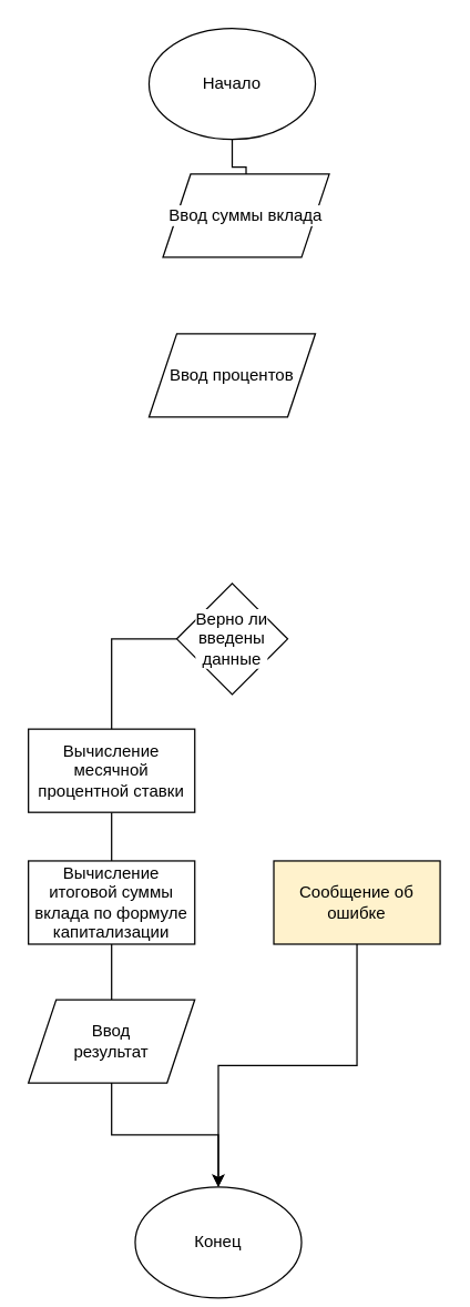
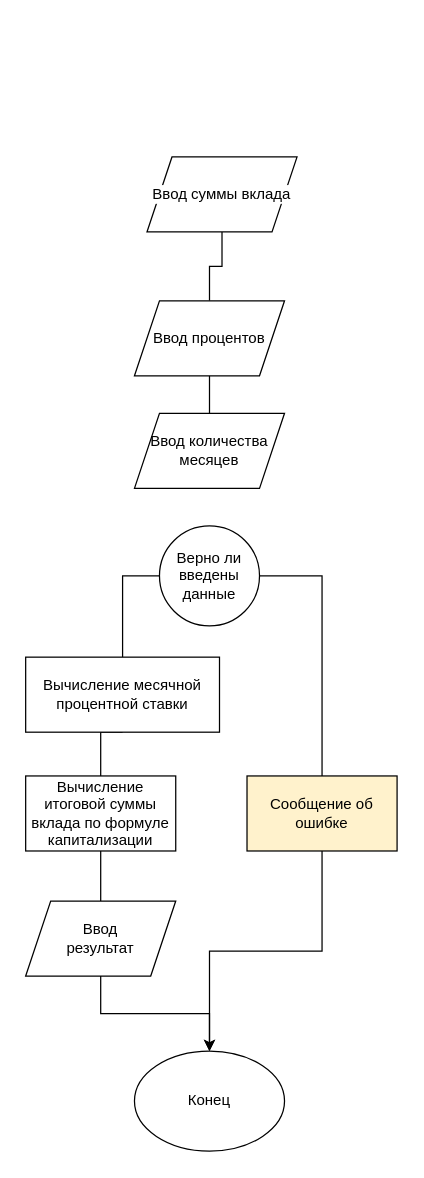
- <mxCell id="3" value="Начало" style="ellipse;whiteSpace=wrap;html=1;" vertex="1" parent="1"><mxGeometry x="107" y="20" width="120" height="80" as="geometry" /></mxCell>
- <mxCell id="2" style="edgeStyle=orthogonalEdgeStyle;rounded=0;orthogonalLoop=1;jettySize=auto;html=1;entryX=0.5;entryY=0;entryDx=0;entryDy=0;endArrow=none;startFill=0;" edge="1" parent="1" source="3" target="5"><mxGeometry relative="1" as="geometry" /></mxCell>
+ <mxCell id="4" style="edgeStyle=orthogonalEdgeStyle;rounded=0;orthogonalLoop=1;jettySize=auto;html=1;exitX=0.5;exitY=1;exitDx=0;exitDy=0;entryX=0.5;entryY=0;entryDx=0;entryDy=0;endArrow=none;startFill=0;" edge="1" parent="1" source="5" target="7"><mxGeometry relative="1" as="geometry" /></mxCell>
+ <mxCell id="6" style="edgeStyle=orthogonalEdgeStyle;rounded=0;orthogonalLoop=1;jettySize=auto;html=1;exitX=0.5;exitY=1;exitDx=0;exitDy=0;entryX=0.5;entryY=0;entryDx=0;entryDy=0;endArrow=none;startFill=0;" edge="1" parent="1" source="7" target="8"><mxGeometry relative="1" as="geometry" /></mxCell>
+ <mxCell id="8" value="Ввод количества&lt;div&gt;месяцев&lt;/div&gt;" style="shape=parallelogram;perimeter=parallelogramPerimeter;whiteSpace=wrap;html=1;fixedSize=1;" vertex="1" parent="1"><mxGeometry x="107" y="330" width="120" height="60" as="geometry" /></mxCell>
- <mxCell id="11" value="Верно ли&lt;div&gt;введены&lt;/div&gt;&lt;div&gt;данные&lt;/div&gt;" style="rhombus;whiteSpace=wrap;html=1;rounded=0;labelBorderColor=none;labelBackgroundColor=default;" vertex="1" parent="1"><mxGeometry x="127" y="420" width="80" height="80" as="geometry" /></mxCell>
+ <mxCell id="11" value="Верно ли&lt;div&gt;введены&lt;/div&gt;&lt;div&gt;данные&lt;/div&gt;" style="ellipse;whiteSpace=wrap;html=1;labelBorderColor=none;labelBackgroundColor=default;" vertex="1" parent="1"><mxGeometry x="127" y="420" width="80" height="80" as="geometry" /></mxCell>
+ <mxCell id="10" style="edgeStyle=orthogonalEdgeStyle;rounded=0;orthogonalLoop=1;jettySize=auto;html=1;exitX=1;exitY=0.5;exitDx=0;exitDy=0;entryX=0.5;entryY=0;entryDx=0;entryDy=0;endArrow=none;startFill=0;" edge="1" parent="1" source="11" target="20"><mxGeometry relative="1" as="geometry" /></mxCell>
- <mxCell id="13" value="Вычисление месячной процентной ставки" style="rounded=0;whiteSpace=wrap;html=1;" vertex="1" parent="1"><mxGeometry x="20" y="525" width="120" height="60" as="geometry" /></mxCell>
+ <mxCell id="13" value="Вычисление месячной процентной ставки" style="rounded=0;whiteSpace=wrap;html=1;" vertex="1" parent="1"><mxGeometry x="20" y="525" width="155" height="60" as="geometry" /></mxCell>
- <mxCell id="16" value="Конец" style="ellipse;whiteSpace=wrap;html=1;" vertex="1" parent="1"><mxGeometry x="97" y="855" width="120" height="80" as="geometry" /></mxCell>
+ <mxCell id="16" value="Конец" style="ellipse;whiteSpace=wrap;html=1;" vertex="1" parent="1"><mxGeometry x="107" y="840" width="120" height="80" as="geometry" /></mxCell>
